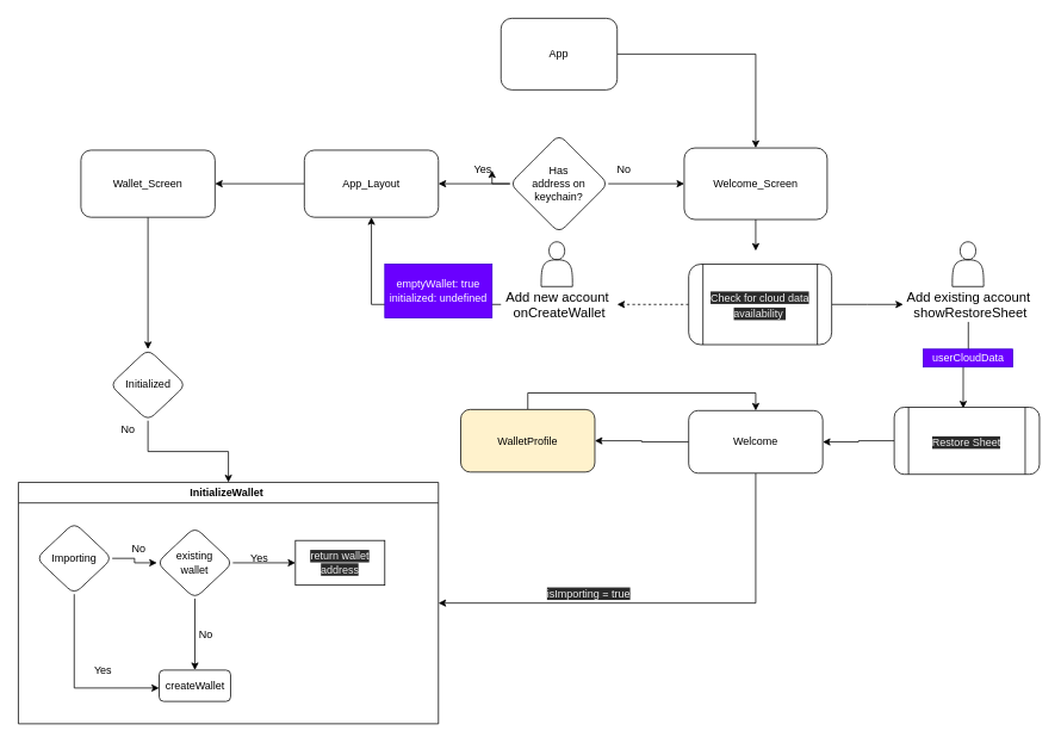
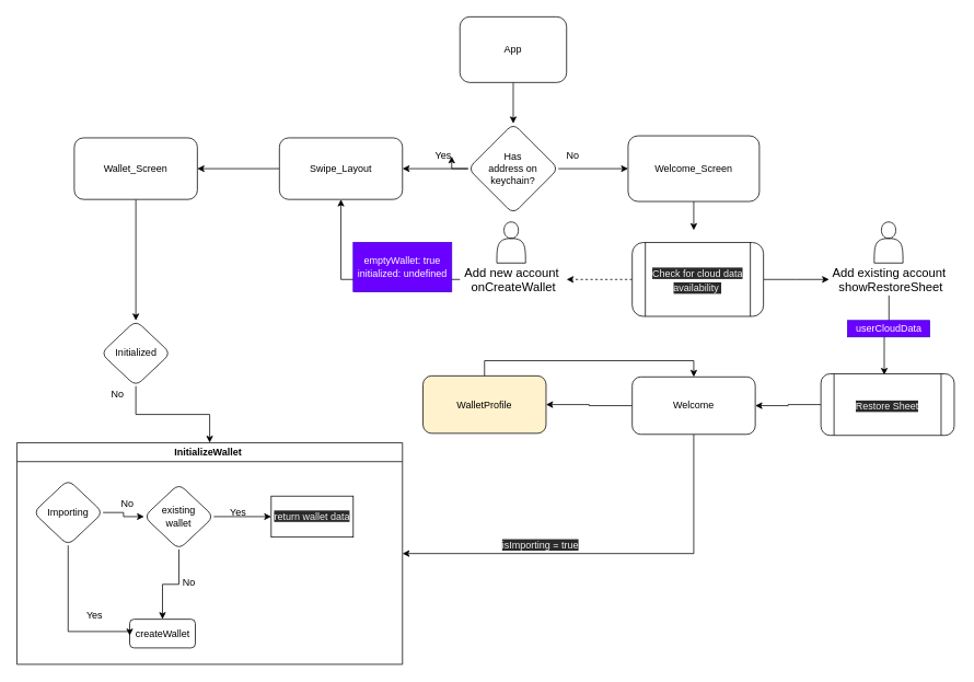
- <mxCell id="2" value="" style="edgeStyle=orthogonalEdgeStyle;rounded=0;orthogonalLoop=1;jettySize=auto;html=1;" parent="1" source="3" target="9" edge="1"><mxGeometry relative="1" as="geometry" /></mxCell>
+ <mxCell id="2" value="" style="edgeStyle=orthogonalEdgeStyle;rounded=0;orthogonalLoop=1;jettySize=auto;html=1;" parent="1" source="3" target="7" edge="1"><mxGeometry relative="1" as="geometry" /></mxCell>
- <mxCell id="11" value="App_Layout" style="rounded=1;whiteSpace=wrap;html=1;" parent="1" vertex="1"><mxGeometry x="340" y="167.5" width="150" height="75" as="geometry" /></mxCell>
+ <mxCell id="11" value="Swipe_Layout" style="rounded=1;whiteSpace=wrap;html=1;" parent="1" vertex="1"><mxGeometry x="340" y="167.5" width="150" height="75" as="geometry" /></mxCell>
- <mxCell id="41" value="&lt;meta charset=&quot;utf-8&quot;&gt;&lt;span style=&quot;color: rgb(240, 240, 240); font-family: helvetica; font-size: 12px; font-style: normal; font-weight: 400; letter-spacing: normal; text-align: center; text-indent: 0px; text-transform: none; word-spacing: 0px; background-color: rgb(42, 42, 42); display: inline; float: none;&quot;&gt;return wallet address&lt;/span&gt;" style="rounded=0;whiteSpace=wrap;html=1;" vertex="1" parent="30"><mxGeometry x="310" y="65" width="100" height="50" as="geometry" /></mxCell>
+ <mxCell id="41" value="&lt;meta charset=&quot;utf-8&quot;&gt;&lt;span style=&quot;color: rgb(240, 240, 240); font-family: helvetica; font-size: 12px; font-style: normal; font-weight: 400; letter-spacing: normal; text-align: center; text-indent: 0px; text-transform: none; word-spacing: 0px; background-color: rgb(42, 42, 42); display: inline; float: none;&quot;&gt;return wallet data&lt;/span&gt;" style="rounded=0;whiteSpace=wrap;html=1;" vertex="1" parent="30"><mxGeometry x="310" y="65" width="100" height="50" as="geometry" /></mxCell>
- <mxCell id="31" value="createWallet" style="rounded=1;whiteSpace=wrap;html=1;" vertex="1" parent="30"><mxGeometry x="157.5" y="210" width="80" height="35" as="geometry" /></mxCell>
+ <mxCell id="31" value="createWallet" style="rounded=1;whiteSpace=wrap;html=1;" vertex="1" parent="30"><mxGeometry x="137.5" y="215" width="80" height="35" as="geometry" /></mxCell>
